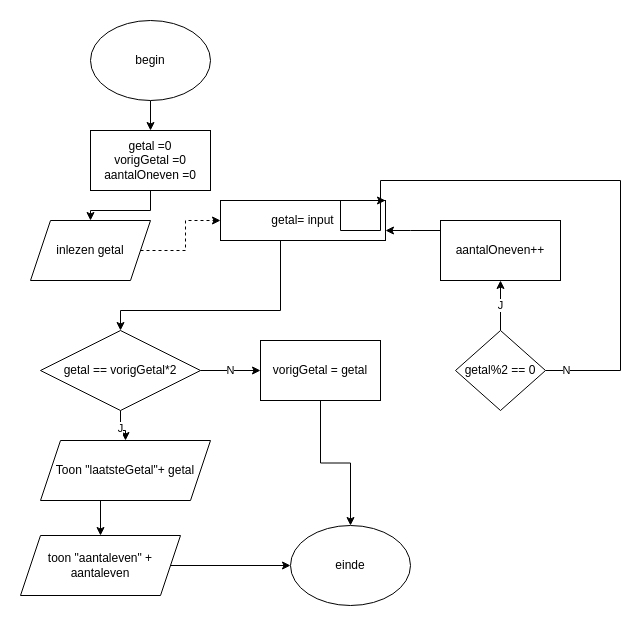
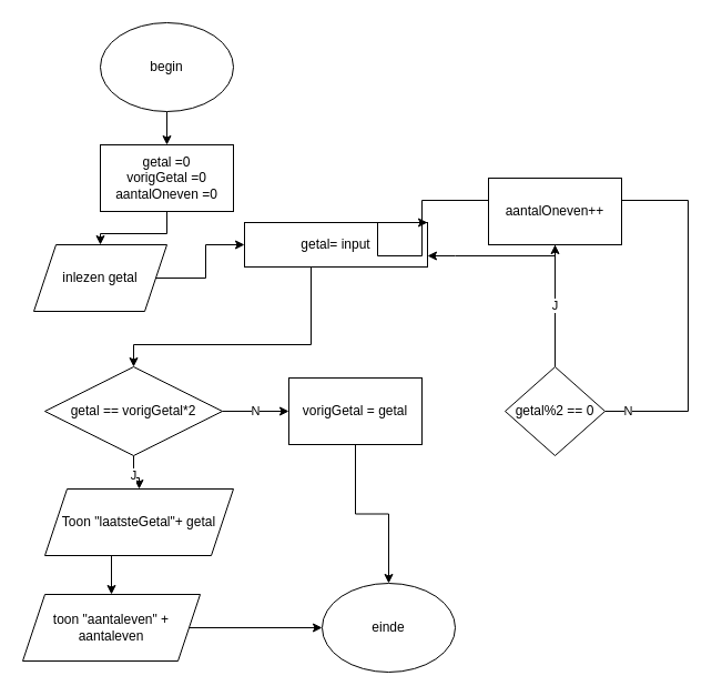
- <mxCell id="7" value="" style="edgeStyle=orthogonalEdgeStyle;rounded=0;orthogonalLoop=1;jettySize=auto;html=1;dashed=1;" edge="1" parent="1" source="8" target="13"><mxGeometry relative="1" as="geometry" /></mxCell>
+ <mxCell id="7" value="" style="edgeStyle=orthogonalEdgeStyle;rounded=0;orthogonalLoop=1;jettySize=auto;html=1;" edge="1" parent="1" source="8" target="13"><mxGeometry relative="1" as="geometry" /></mxCell>
- <mxCell id="20" value="aantalOneven++" style="whiteSpace=wrap;html=1;rounded=0;" vertex="1" parent="1"><mxGeometry x="440" y="220" width="120" height="60" as="geometry" /></mxCell>
+ <mxCell id="20" value="aantalOneven++" style="whiteSpace=wrap;html=1;rounded=0;" vertex="1" parent="1"><mxGeometry x="440" y="160" width="120" height="60" as="geometry" /></mxCell>
